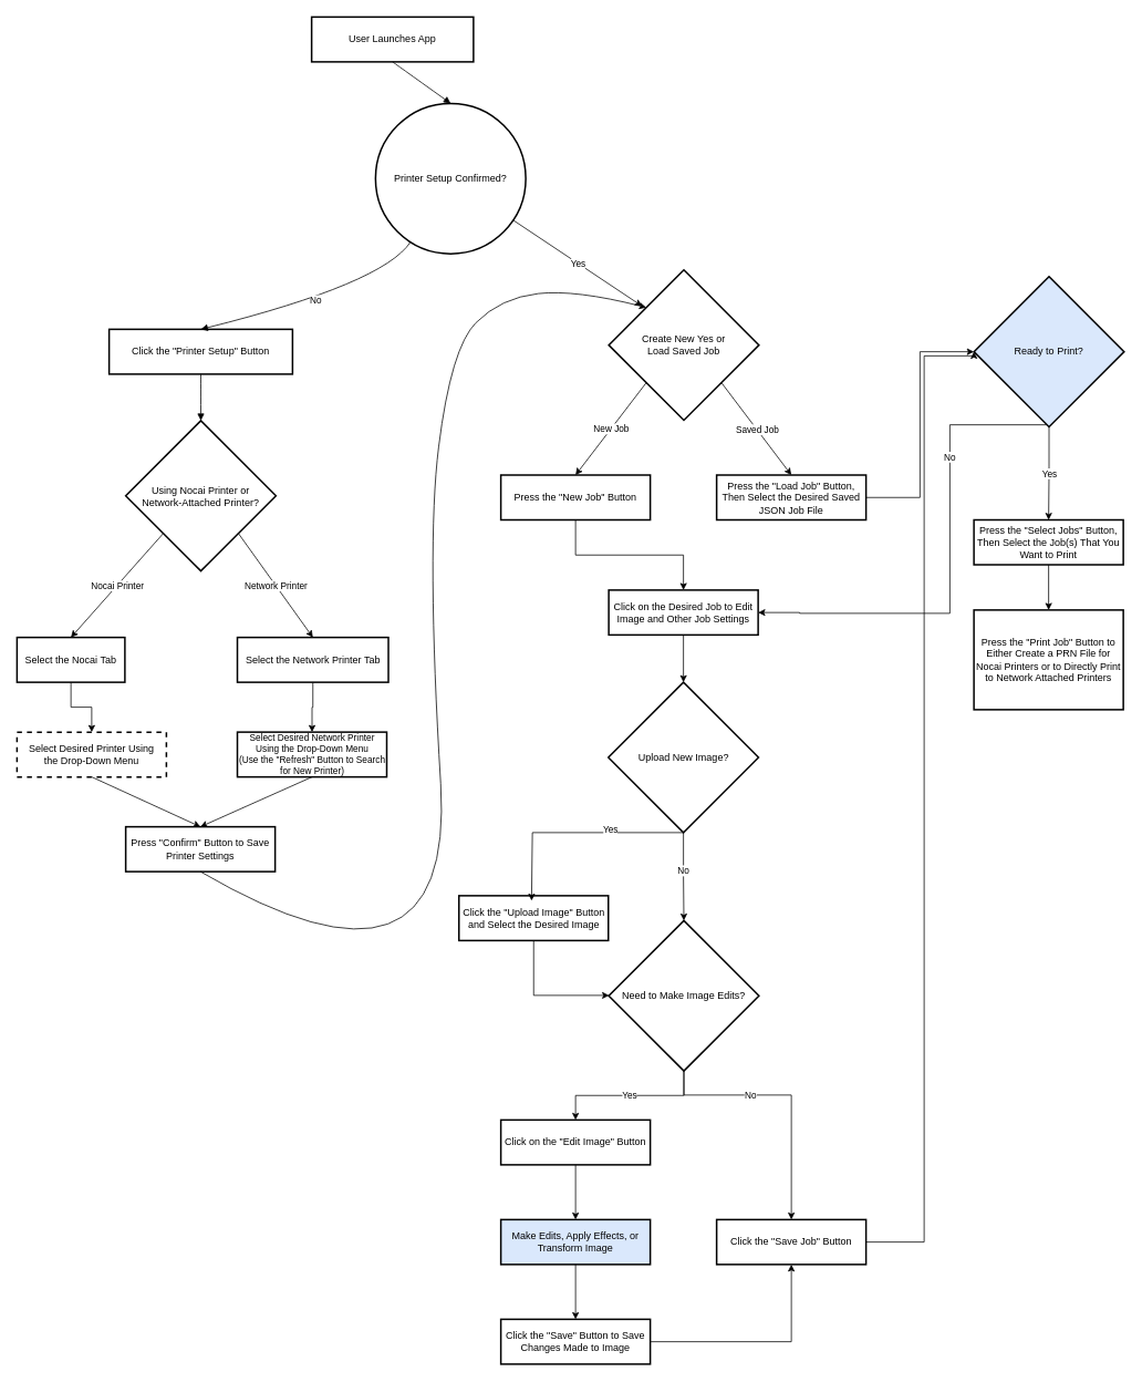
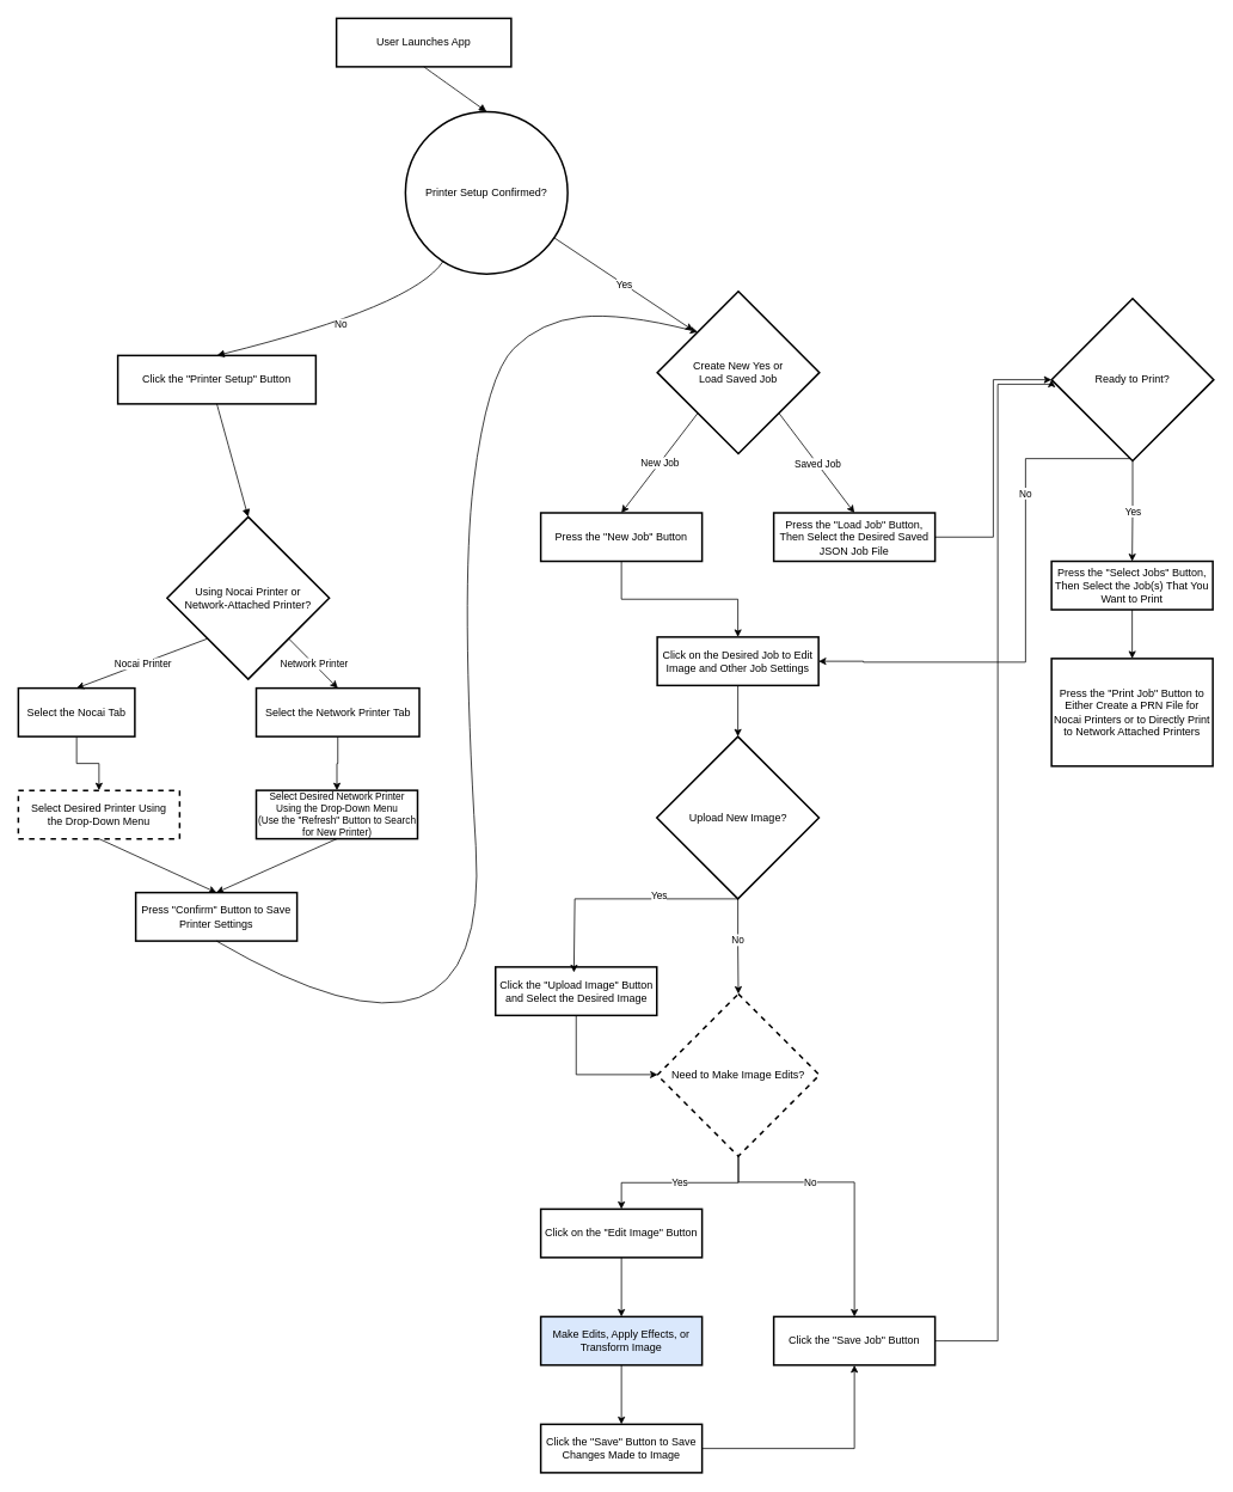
- <mxCell id="47" value="Ready to Print?" style="rhombus;strokeWidth=2;whiteSpace=wrap;fillColor=#dae8fc;" vertex="1" parent="1"><mxGeometry x="1173" y="332.5" width="181" height="181" as="geometry" /></mxCell>
+ <mxCell id="47" value="Ready to Print?" style="rhombus;strokeWidth=2;whiteSpace=wrap;" vertex="1" parent="1"><mxGeometry x="1173" y="332.5" width="181" height="181" as="geometry" /></mxCell>
- <mxCell id="7" value="Using Nocai Printer or&#10;Network-Attached Printer?" style="rhombus;strokeWidth=2;whiteSpace=wrap;" parent="1" vertex="1"><mxGeometry x="151" y="506" width="181" height="181" as="geometry" /></mxCell>
+ <mxCell id="7" value="Using Nocai Printer or&#10;Network-Attached Printer?" style="rhombus;strokeWidth=2;whiteSpace=wrap;" parent="1" vertex="1"><mxGeometry x="186" y="576" width="181" height="181" as="geometry" /></mxCell>
- <mxCell id="42" value="Need to Make Image Edits?" style="rhombus;strokeWidth=2;whiteSpace=wrap;" vertex="1" parent="1"><mxGeometry x="733" y="1108" width="181" height="181" as="geometry" /></mxCell>
+ <mxCell id="42" value="Need to Make Image Edits?" style="rhombus;strokeWidth=2;whiteSpace=wrap;dashed=1;" vertex="1" parent="1"><mxGeometry x="733" y="1108" width="181" height="181" as="geometry" /></mxCell>
